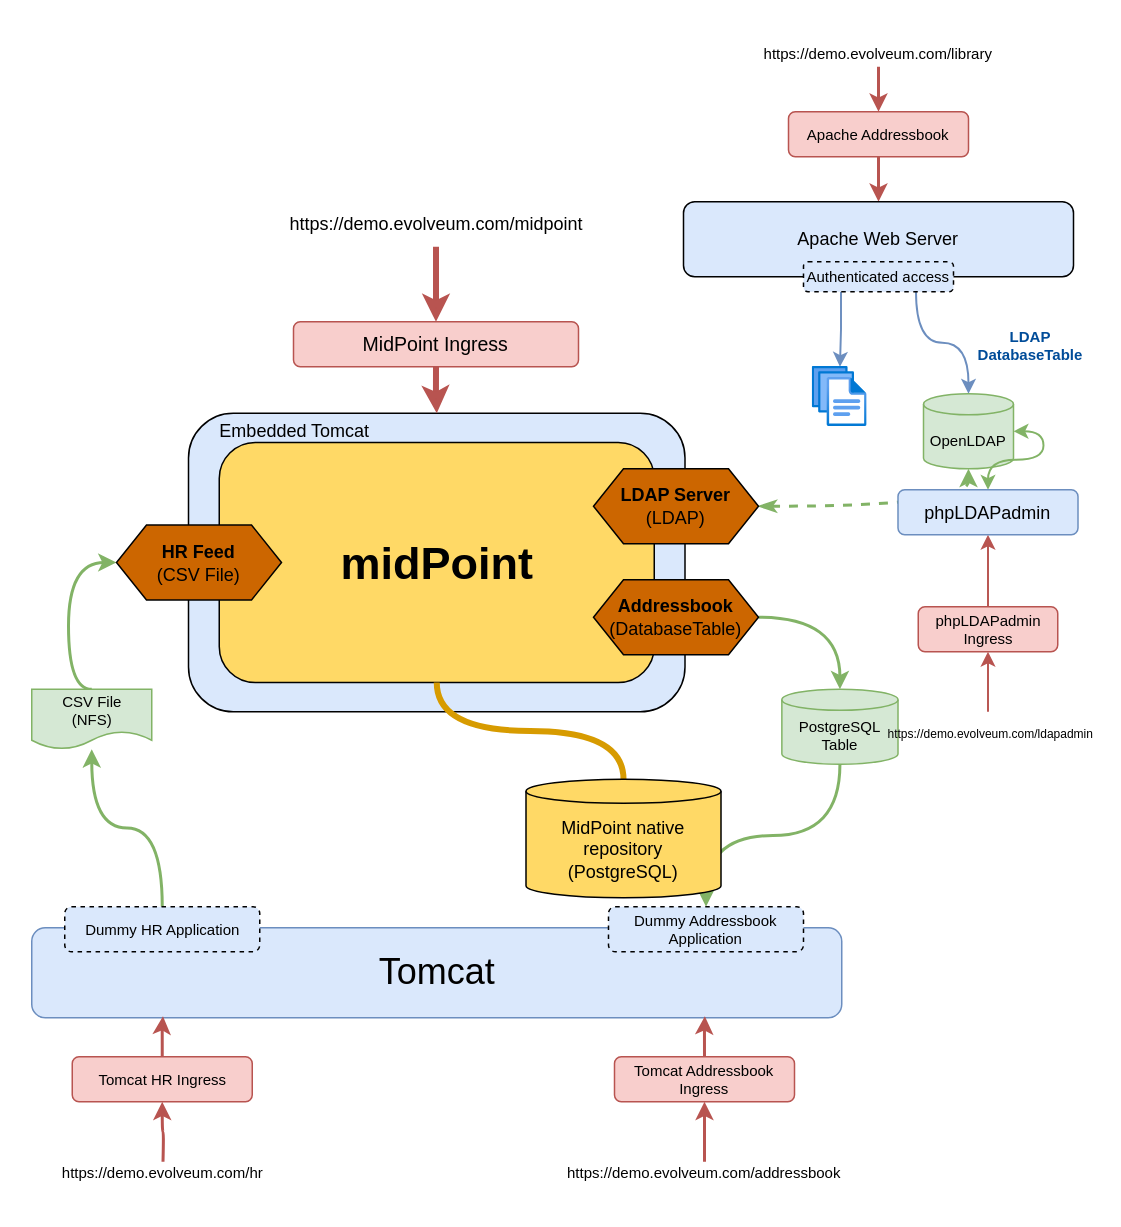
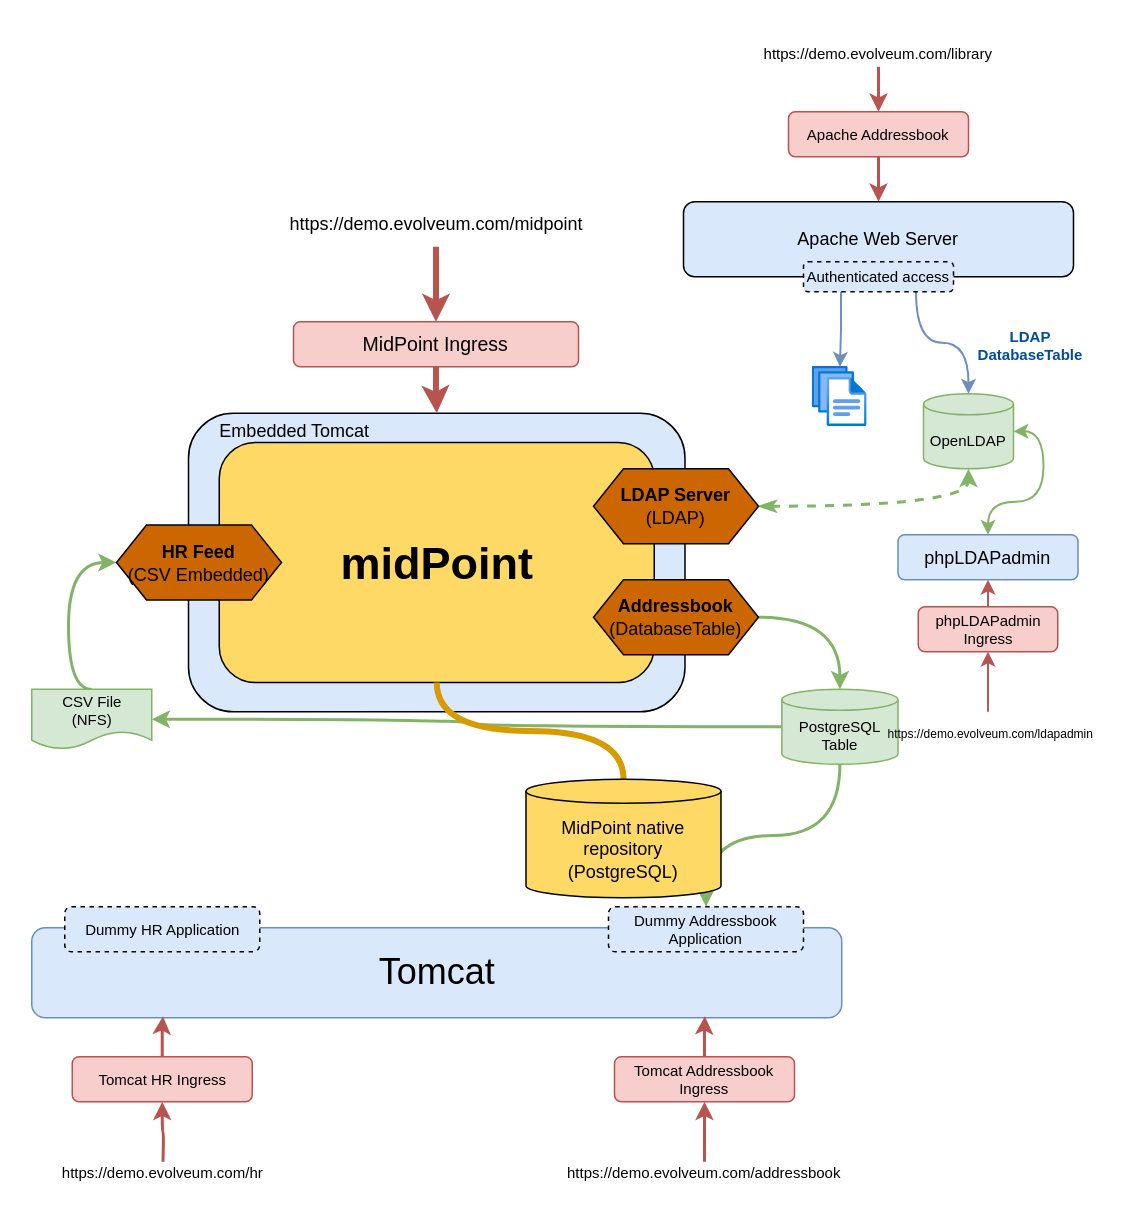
- <mxCell id="46" value="&lt;font style=&quot;font-size: 12px;&quot;&gt;phpLDAPadmin&lt;/font&gt;" style="rounded=1;whiteSpace=wrap;html=1;fontSize=13;strokeColor=#6c8ebf;fillColor=#dae8fc;" parent="1" vertex="1"><mxGeometry x="598" y="326" width="120" height="30" as="geometry" /></mxCell>
+ <mxCell id="46" value="&lt;font style=&quot;font-size: 12px;&quot;&gt;phpLDAPadmin&lt;/font&gt;" style="rounded=1;whiteSpace=wrap;html=1;fontSize=13;strokeColor=#6c8ebf;fillColor=#dae8fc;" parent="1" vertex="1"><mxGeometry x="598" y="356" width="120" height="30" as="geometry" /></mxCell>
- <mxCell id="19" value="&lt;div&gt;&lt;b&gt;&lt;font color=&quot;#000000&quot;&gt;HR Feed&lt;/font&gt;&lt;/b&gt;&lt;/div&gt;&lt;div&gt;&lt;font color=&quot;#000000&quot;&gt;(CSV File)&lt;br&gt;&lt;/font&gt;&lt;/div&gt;" style="shape=hexagon;perimeter=hexagonPerimeter2;whiteSpace=wrap;html=1;fixedSize=1;fontSize=12;fontColor=#004C99;strokeColor=#000000;fillColor=#CC6600;" parent="1" vertex="1"><mxGeometry x="77" y="349.5" width="110" height="50" as="geometry" /></mxCell>
+ <mxCell id="19" value="&lt;div&gt;&lt;b&gt;&lt;font color=&quot;#000000&quot;&gt;HR Feed&lt;/font&gt;&lt;/b&gt;&lt;/div&gt;&lt;div&gt;&lt;font color=&quot;#000000&quot;&gt;(CSV Embedded)&lt;br&gt;&lt;/font&gt;&lt;/div&gt;" style="shape=hexagon;perimeter=hexagonPerimeter2;whiteSpace=wrap;html=1;fixedSize=1;fontSize=12;fontColor=#004C99;strokeColor=#000000;fillColor=#CC6600;" parent="1" vertex="1"><mxGeometry x="77" y="349.5" width="110" height="50" as="geometry" /></mxCell>
- <mxCell id="20" style="edgeStyle=orthogonalEdgeStyle;curved=1;rounded=0;orthogonalLoop=1;jettySize=auto;html=1;fontSize=12;fontColor=#000000;startArrow=classic;startFill=1;endArrow=none;endFill=0;strokeWidth=2;fillColor=#d5e8d4;strokeColor=#82b366;" parent="1" source="21" target="25" edge="1"><mxGeometry relative="1" as="geometry" /></mxCell>
+ <mxCell id="20" style="edgeStyle=orthogonalEdgeStyle;curved=1;rounded=0;orthogonalLoop=1;jettySize=auto;html=1;fontSize=12;fontColor=#000000;startArrow=classic;startFill=1;endArrow=none;endFill=0;strokeWidth=2;fillColor=#d5e8d4;strokeColor=#82b366;" parent="1" source="21" target="17" edge="1"><mxGeometry relative="1" as="geometry" /></mxCell>
